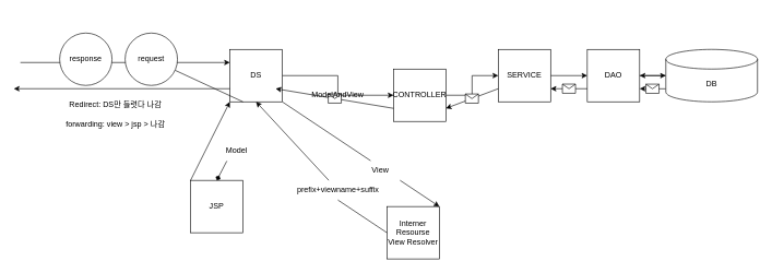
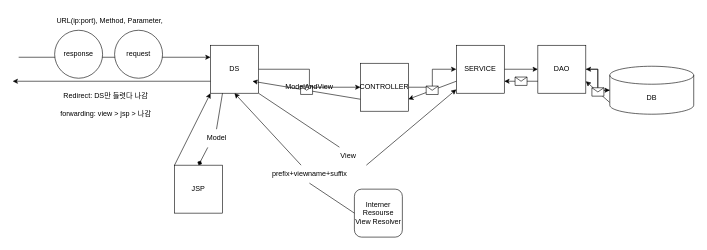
+ <mxCell id="36" value="URL(ip:port), Method, Parameter,&amp;nbsp;&lt;span style=&quot;white-space: pre;&quot;&gt; &lt;/span&gt;" style="text;html=1;align=center;verticalAlign=middle;resizable=0;points=[];autosize=1;strokeColor=none;fillColor=none;" parent="1" vertex="1"><mxGeometry x="80" y="20" width="210" height="30" as="geometry" /></mxCell>
- <mxCell id="3" value="DB" style="shape=cylinder3;whiteSpace=wrap;html=1;boundedLbl=1;backgroundOutline=1;size=15;" parent="1" vertex="1"><mxGeometry x="1016" y="75" width="140" height="80" as="geometry" /></mxCell>
+ <mxCell id="3" value="DB" style="shape=cylinder3;whiteSpace=wrap;html=1;boundedLbl=1;backgroundOutline=1;size=15;" parent="1" vertex="1"><mxGeometry x="1016" y="110" width="140" height="80" as="geometry" /></mxCell>
- <mxCell id="27" value="" style="endArrow=none;html=1;rounded=0;exitX=0.25;exitY=1;exitDx=0;exitDy=0;" parent="1" source="12" target="37" edge="1"><mxGeometry width="50" height="50" relative="1" as="geometry"><mxPoint x="350" y="155" as="sourcePoint" /><mxPoint x="330" y="275" as="targetPoint" /></mxGeometry></mxCell>
+ <mxCell id="27" value="" style="endArrow=none;html=1;rounded=0;entryX=0.5;entryY=0;entryDx=0;entryDy=0;exitX=0.25;exitY=1;exitDx=0;exitDy=0;" parent="1" source="12" target="28" edge="1"><mxGeometry width="50" height="50" relative="1" as="geometry"><mxPoint x="350" y="155" as="sourcePoint" /><mxPoint x="330" y="275" as="targetPoint" /></mxGeometry></mxCell>
- <mxCell id="24" value="" style="endArrow=classic;html=1;rounded=0;entryX=1;entryY=0;entryDx=0;entryDy=0;exitX=1;exitY=1;exitDx=0;exitDy=0;startArrow=none;" parent="1" source="31" target="13" edge="1"><mxGeometry relative="1" as="geometry"><mxPoint x="410" y="195" as="sourcePoint" /><mxPoint x="660" y="285" as="targetPoint" /></mxGeometry></mxCell>
+ <mxCell id="24" value="" style="endArrow=classic;html=1;rounded=0;exitX=1;exitY=1;exitDx=0;exitDy=0;startArrow=none;" parent="1" source="31" target="7" edge="1"><mxGeometry relative="1" as="geometry"><mxPoint x="410" y="195" as="sourcePoint" /><mxPoint x="660" y="285" as="targetPoint" /></mxGeometry></mxCell>
- <mxCell id="13" value="Interner Resourse View Resolver" style="whiteSpace=wrap;html=1;aspect=fixed;" parent="1" vertex="1"><mxGeometry x="590" y="315" width="80" height="80" as="geometry" /></mxCell>
+ <mxCell id="13" value="Interner Resourse View Resolver" style="whiteSpace=wrap;html=1;aspect=fixed;rounded=1;" parent="1" vertex="1"><mxGeometry x="590" y="315" width="80" height="80" as="geometry" /></mxCell>
